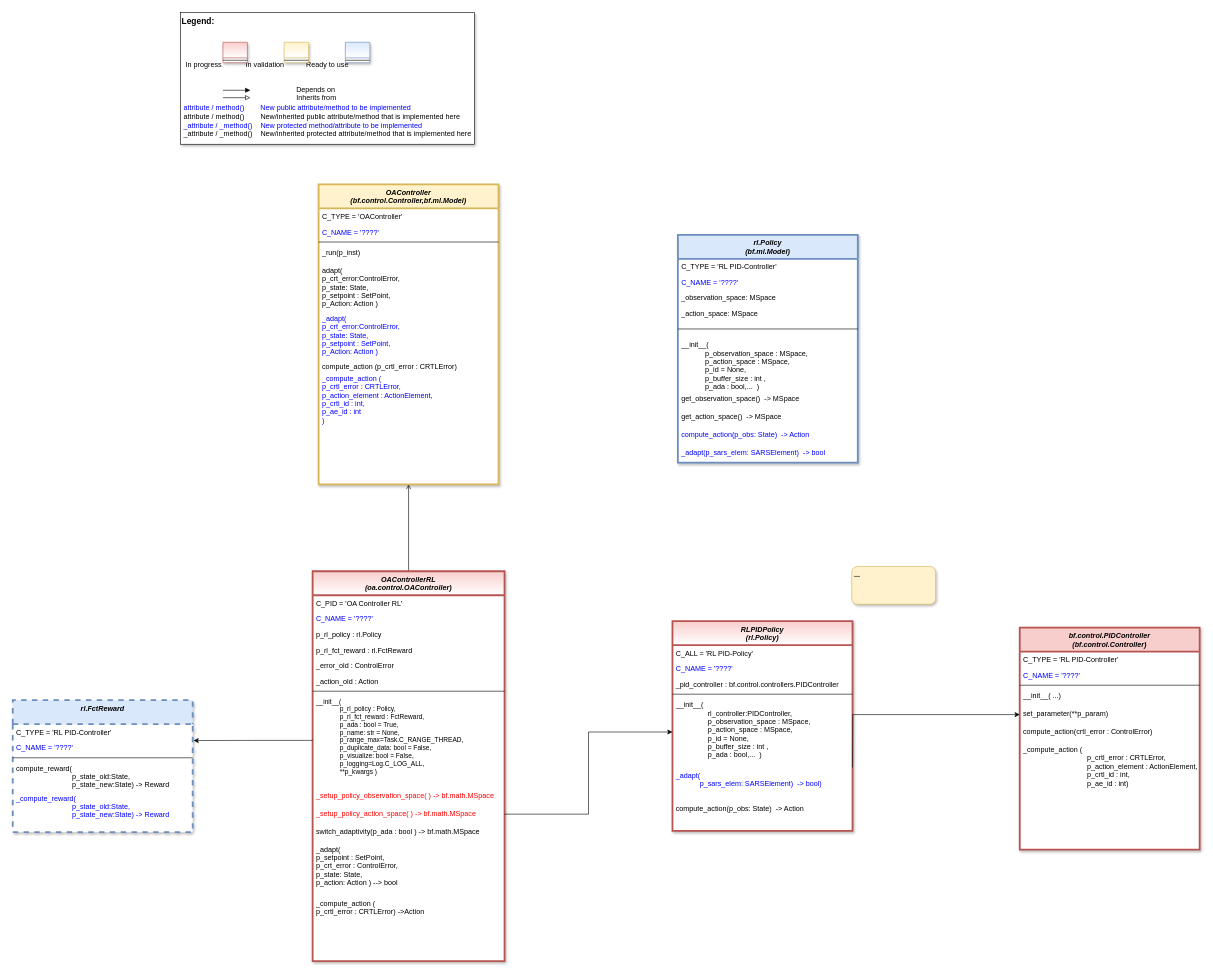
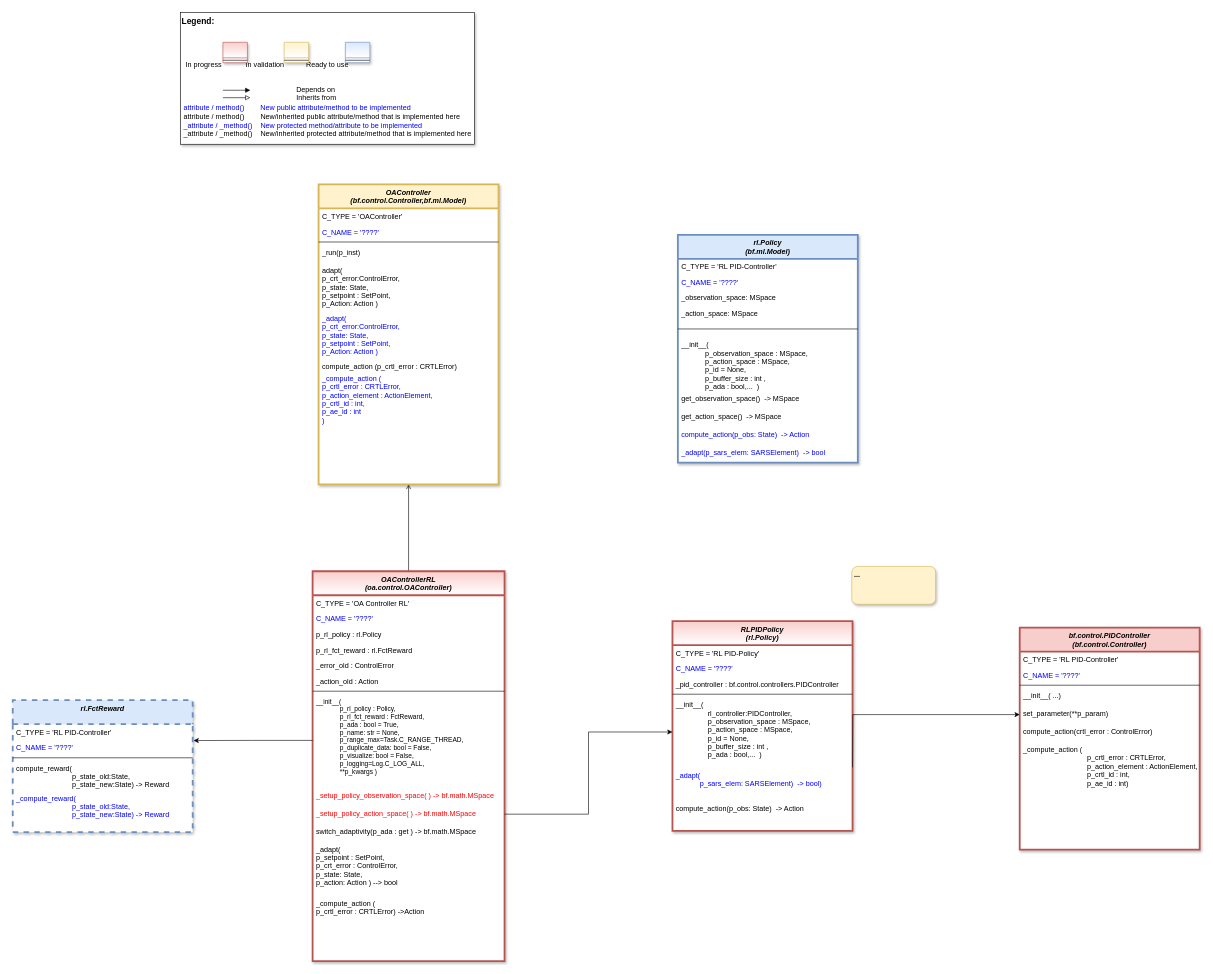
- <mxCell id="22" value="C_PID = 'OA Controller RL'" style="text;align=left;verticalAlign=top;spacingLeft=4;spacingRight=4;overflow=hidden;rotatable=0;points=[[0,0.5],[1,0.5]];portConstraint=eastwest;fontColor=default;" parent="21" vertex="1"><mxGeometry y="40" width="320" height="26" as="geometry" /></mxCell>
+ <mxCell id="22" value="C_TYPE = 'OA Controller RL'" style="text;align=left;verticalAlign=top;spacingLeft=4;spacingRight=4;overflow=hidden;rotatable=0;points=[[0,0.5],[1,0.5]];portConstraint=eastwest;fontColor=default;" parent="21" vertex="1"><mxGeometry y="40" width="320" height="26" as="geometry" /></mxCell>
- <mxCell id="3" value="C_ALL = 'RL PID-Policy'" style="text;align=left;verticalAlign=top;spacingLeft=4;spacingRight=4;overflow=hidden;rotatable=0;points=[[0,0.5],[1,0.5]];portConstraint=eastwest;fontColor=default;" parent="2" vertex="1"><mxGeometry y="40" width="300.21" height="26" as="geometry" /></mxCell>
+ <mxCell id="3" value="C_TYPE = 'RL PID-Policy'" style="text;align=left;verticalAlign=top;spacingLeft=4;spacingRight=4;overflow=hidden;rotatable=0;points=[[0,0.5],[1,0.5]];portConstraint=eastwest;fontColor=default;" parent="2" vertex="1"><mxGeometry y="40" width="300.21" height="26" as="geometry" /></mxCell>
- <mxCell id="32" value="switch_adaptivity(p_ada : bool ) -&gt; bf.math.MSpace" style="text;align=left;verticalAlign=top;spacingLeft=4;spacingRight=4;overflow=hidden;rotatable=0;points=[[0,0.5],[1,0.5]];portConstraint=eastwest;fontColor=default;" vertex="1" parent="21"><mxGeometry y="420" width="320" height="30" as="geometry" /></mxCell>
+ <mxCell id="32" value="switch_adaptivity(p_ada : get ) -&gt; bf.math.MSpace" style="text;align=left;verticalAlign=top;spacingLeft=4;spacingRight=4;overflow=hidden;rotatable=0;points=[[0,0.5],[1,0.5]];portConstraint=eastwest;fontColor=default;" vertex="1" parent="21"><mxGeometry y="420" width="320" height="30" as="geometry" /></mxCell>
